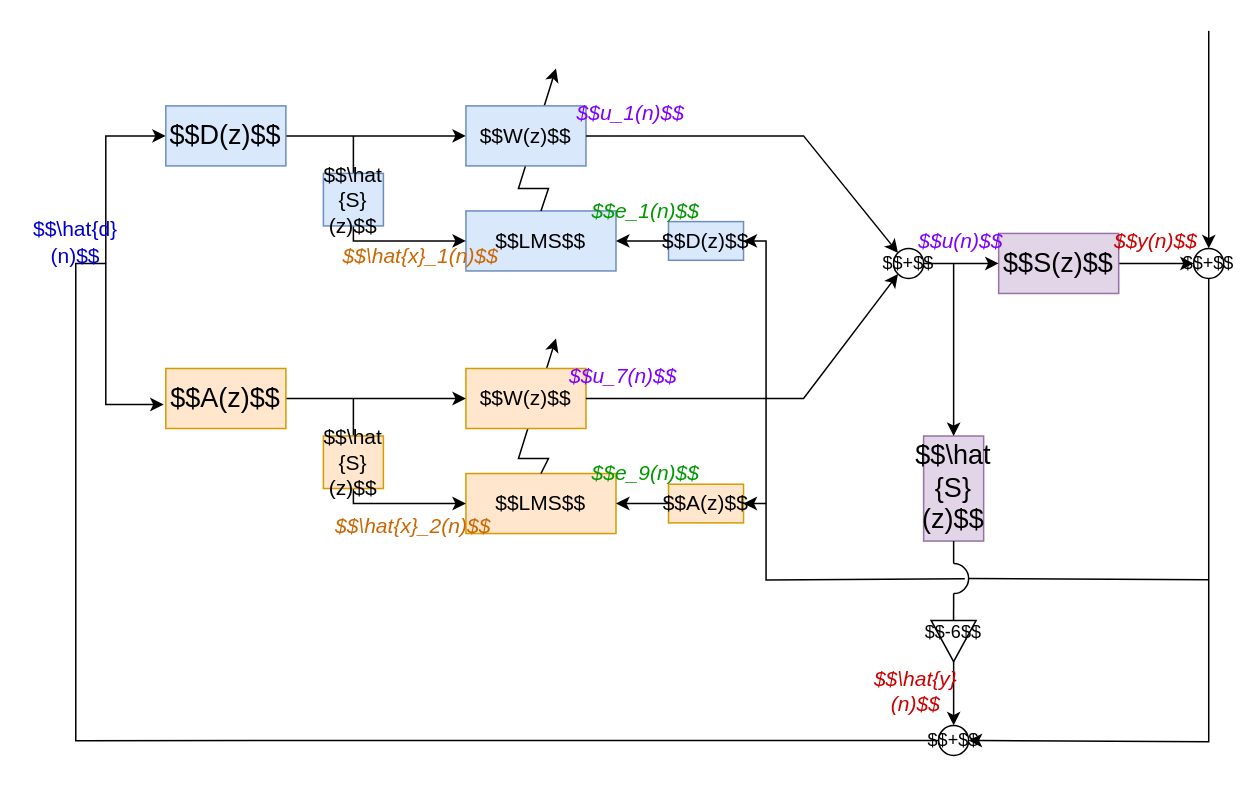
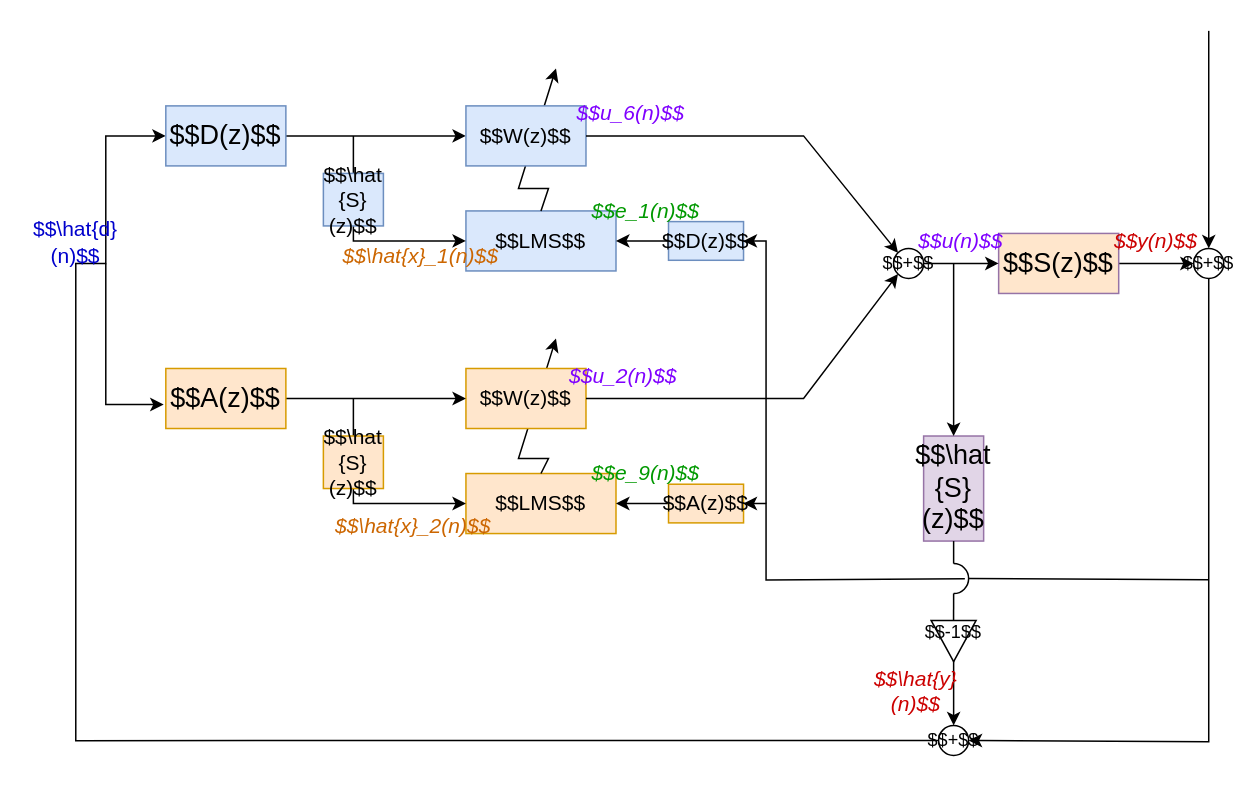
- <mxCell id="50" value="&lt;font size=&quot;1&quot; color=&quot;#7f00ff&quot;&gt;&lt;i style=&quot;font-size: 14px;&quot;&gt;$$u_1(n)$$&lt;/i&gt;&lt;/font&gt;" style="text;html=1;strokeColor=none;fillColor=none;align=center;verticalAlign=middle;whiteSpace=wrap;rounded=0;" vertex="1" parent="1"><mxGeometry x="390" y="60" width="60" height="30" as="geometry" /></mxCell>
+ <mxCell id="50" value="&lt;font size=&quot;1&quot; color=&quot;#7f00ff&quot;&gt;&lt;i style=&quot;font-size: 14px;&quot;&gt;$$u_6(n)$$&lt;/i&gt;&lt;/font&gt;" style="text;html=1;strokeColor=none;fillColor=none;align=center;verticalAlign=middle;whiteSpace=wrap;rounded=0;" vertex="1" parent="1"><mxGeometry x="390" y="60" width="60" height="30" as="geometry" /></mxCell>
- <mxCell id="6" value="&lt;font style=&quot;font-size: 18px;&quot;&gt;$$S(z)$$&lt;/font&gt;" style="rounded=0;whiteSpace=wrap;html=1;fillColor=#e1d5e7;strokeColor=#9673a6;" parent="1" vertex="1"><mxGeometry x="665" y="155" width="80" height="40" as="geometry" /></mxCell>
+ <mxCell id="6" value="&lt;font style=&quot;font-size: 18px;&quot;&gt;$$S(z)$$&lt;/font&gt;" style="rounded=0;whiteSpace=wrap;html=1;fillColor=#ffe6cc;strokeColor=#9673a6;" parent="1" vertex="1"><mxGeometry x="665" y="155" width="80" height="40" as="geometry" /></mxCell>
- <mxCell id="10" value="&lt;font size=&quot;1&quot; color=&quot;#7f00ff&quot;&gt;&lt;i style=&quot;font-size: 14px;&quot;&gt;$$u_7(n)$$&lt;/i&gt;&lt;/font&gt;" style="text;html=1;strokeColor=none;fillColor=none;align=center;verticalAlign=middle;whiteSpace=wrap;rounded=0;" parent="1" vertex="1"><mxGeometry x="385" y="235" width="60" height="30" as="geometry" /></mxCell>
+ <mxCell id="10" value="&lt;font size=&quot;1&quot; color=&quot;#7f00ff&quot;&gt;&lt;i style=&quot;font-size: 14px;&quot;&gt;$$u_2(n)$$&lt;/i&gt;&lt;/font&gt;" style="text;html=1;strokeColor=none;fillColor=none;align=center;verticalAlign=middle;whiteSpace=wrap;rounded=0;" parent="1" vertex="1"><mxGeometry x="385" y="235" width="60" height="30" as="geometry" /></mxCell>
- <mxCell id="25" value="$$-6$$" style="text;html=1;strokeColor=none;fillColor=none;align=center;verticalAlign=middle;whiteSpace=wrap;rounded=0;" parent="1" vertex="1"><mxGeometry x="625" y="411.63" width="20" height="19.62" as="geometry" /></mxCell>
+ <mxCell id="25" value="$$-1$$" style="text;html=1;strokeColor=none;fillColor=none;align=center;verticalAlign=middle;whiteSpace=wrap;rounded=0;" parent="1" vertex="1"><mxGeometry x="625" y="411.63" width="20" height="19.62" as="geometry" /></mxCell>
